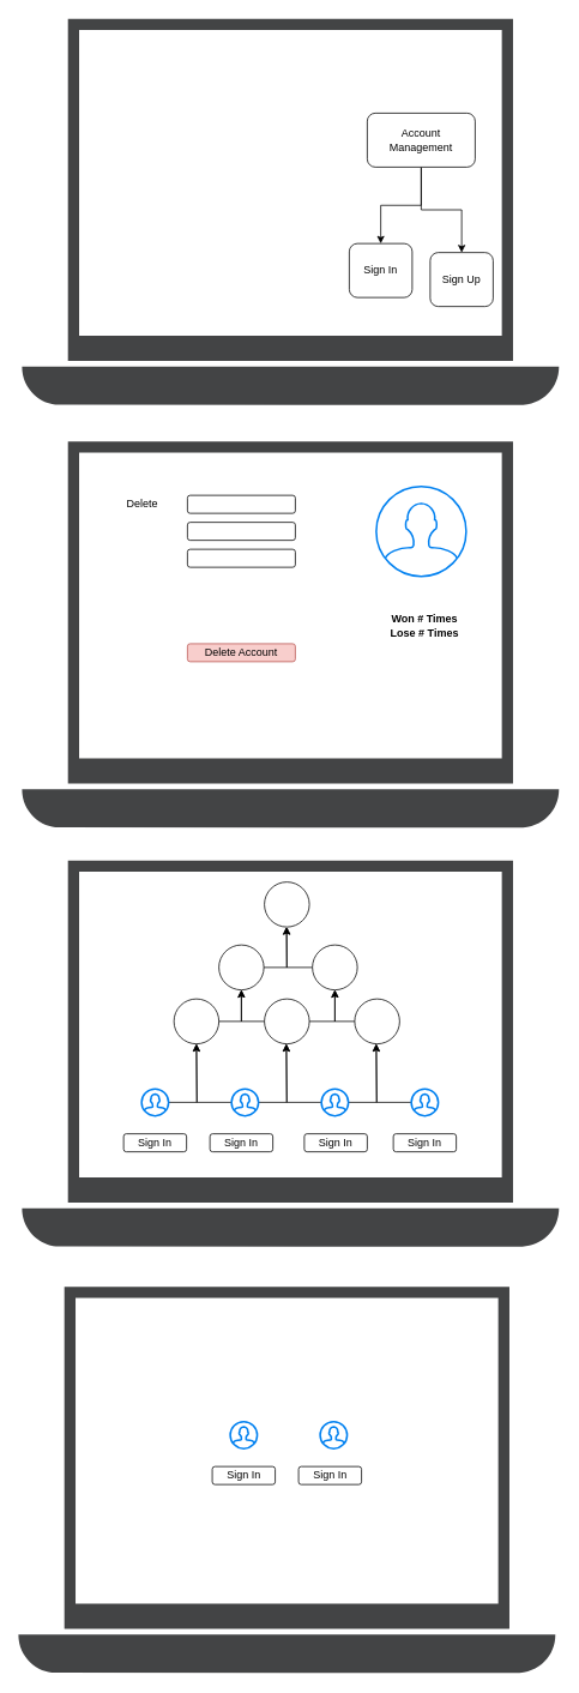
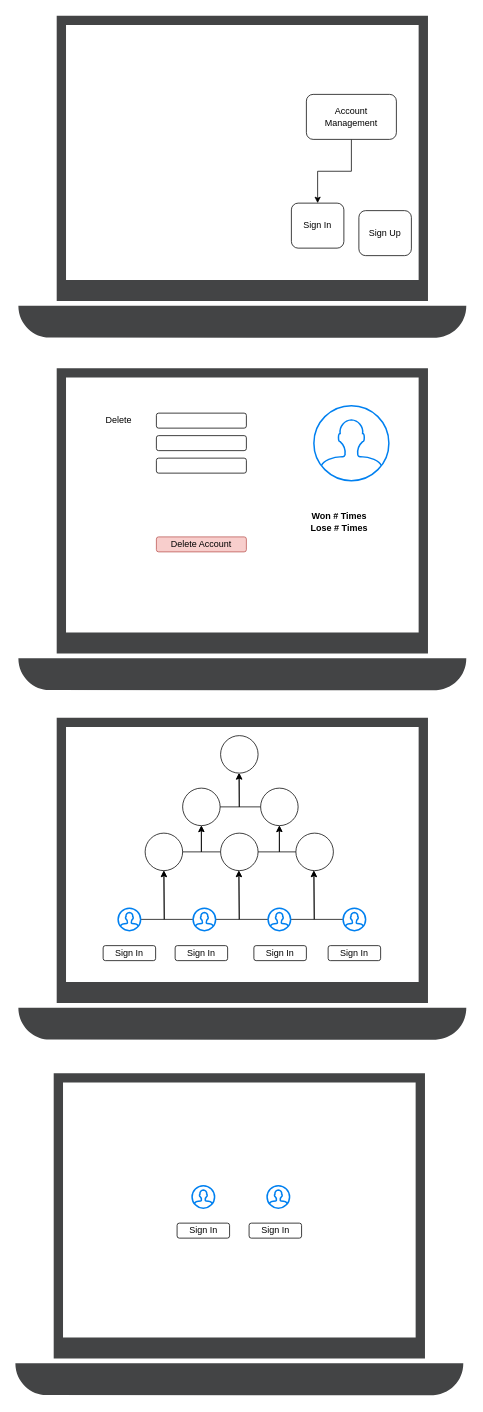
- <mxCell id="4" style="edgeStyle=orthogonalEdgeStyle;rounded=0;orthogonalLoop=1;jettySize=auto;html=1;" edge="1" parent="1" source="5" target="14"><mxGeometry relative="1" as="geometry" /></mxCell>
- <mxCell id="47" value="Won # Times&lt;div&gt;Lose # Times&lt;/div&gt;" style="text;html=1;align=center;verticalAlign=middle;whiteSpace=wrap;rounded=0;fontStyle=1" vertex="1" parent="1"><mxGeometry x="422" y="680" width="100" height="30" as="geometry" /></mxCell>
+ <mxCell id="47" value="Won # Times&lt;div&gt;Lose # Times&lt;/div&gt;" style="text;html=1;align=center;verticalAlign=middle;whiteSpace=wrap;rounded=0;fontStyle=1" vertex="1" parent="1"><mxGeometry x="402" y="680" width="100" height="30" as="geometry" /></mxCell>
